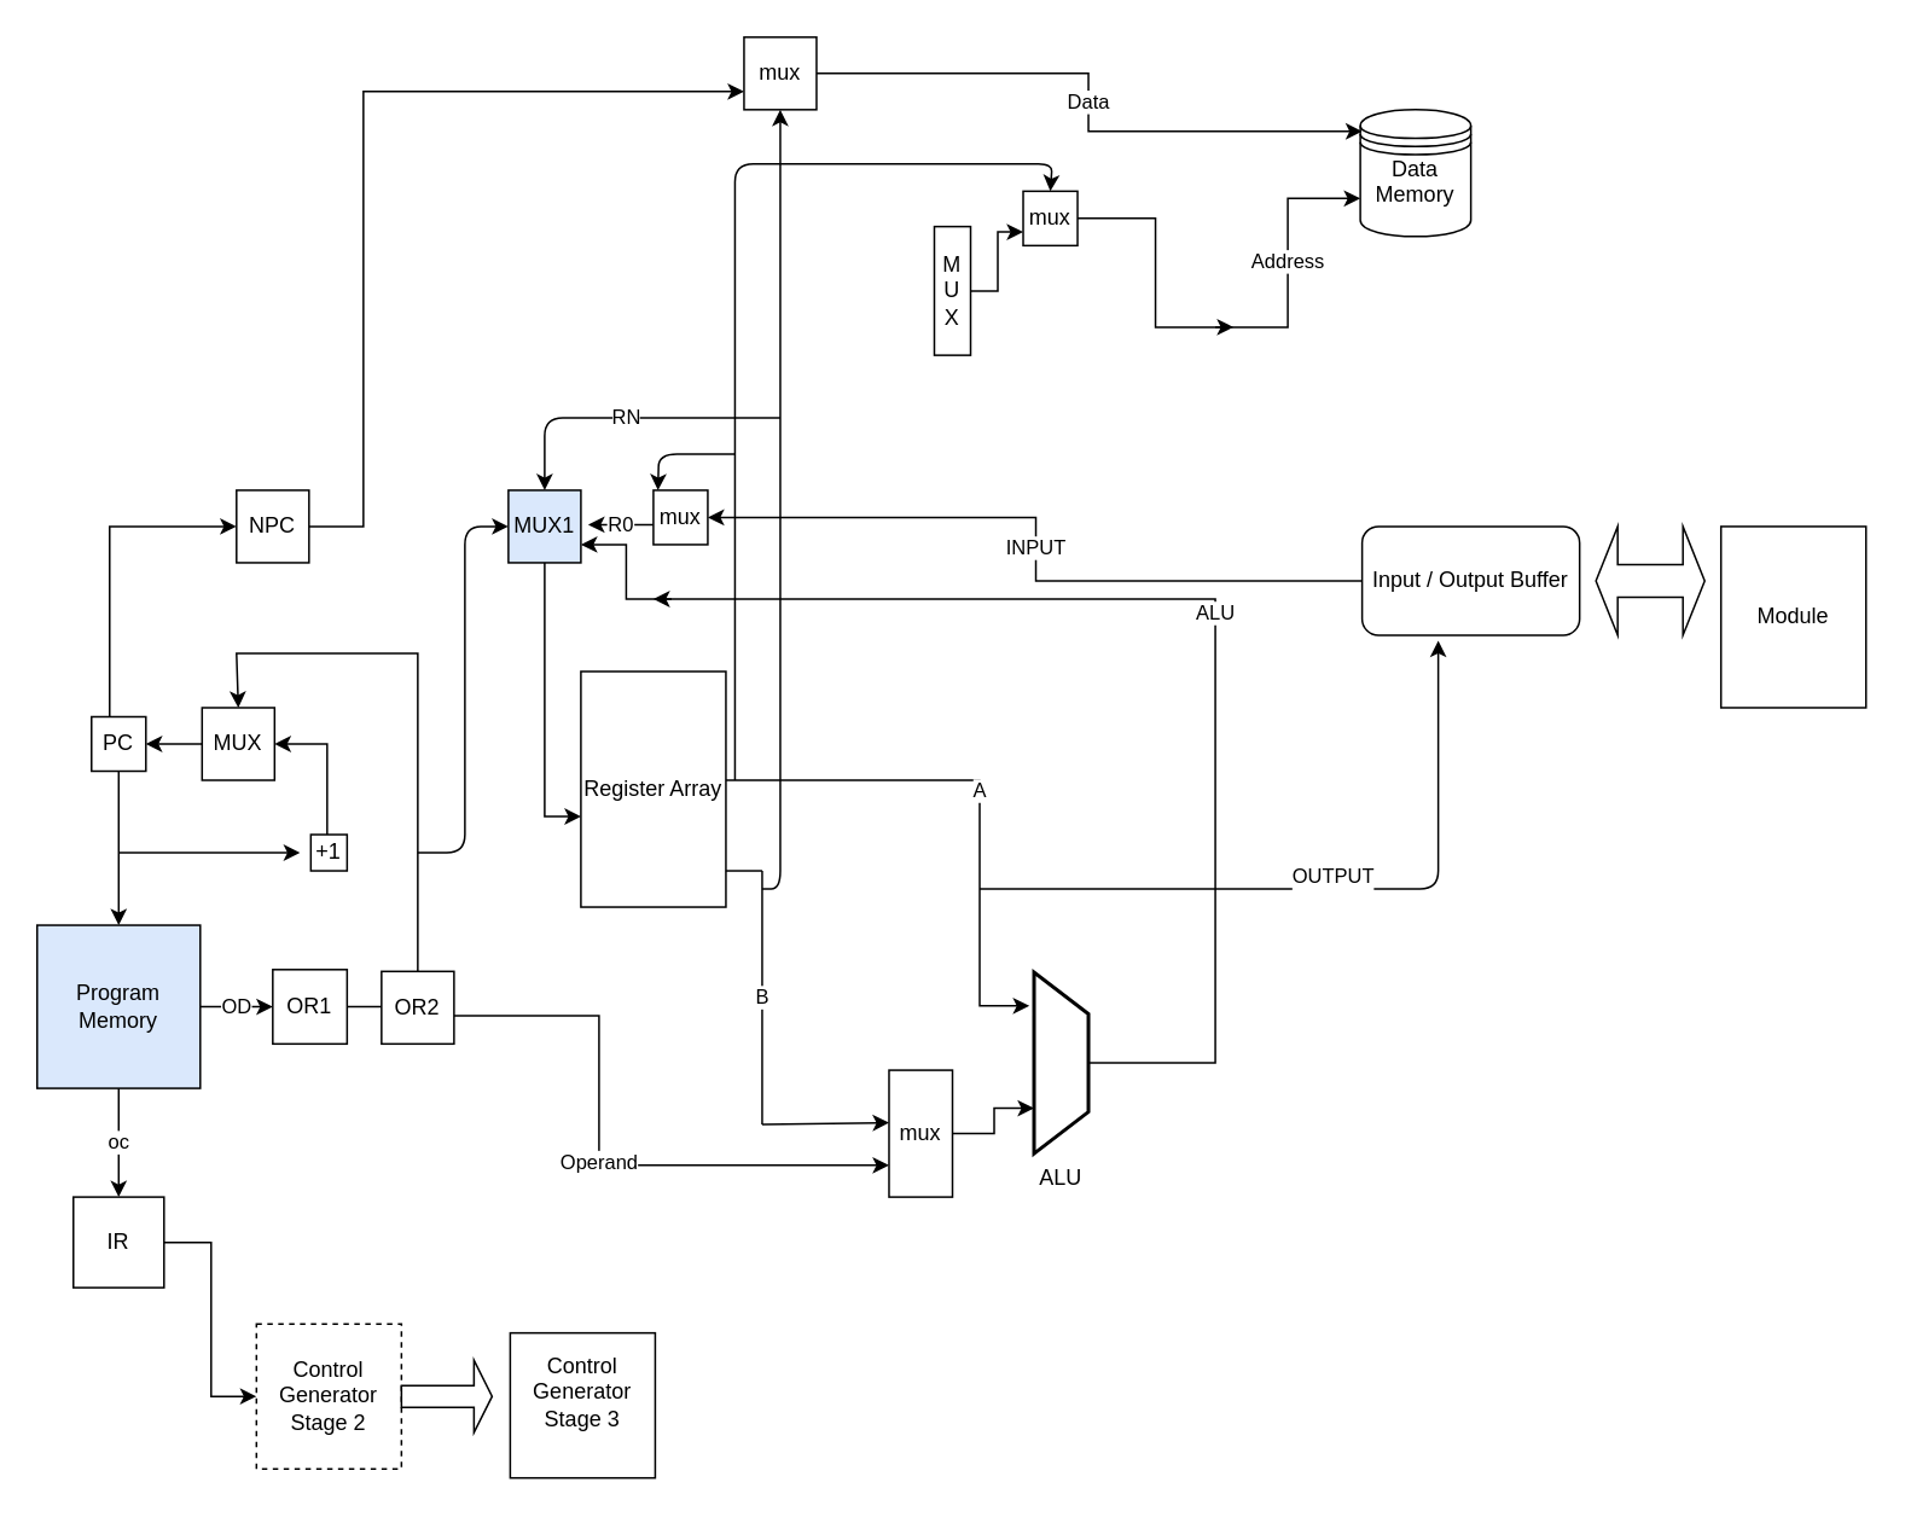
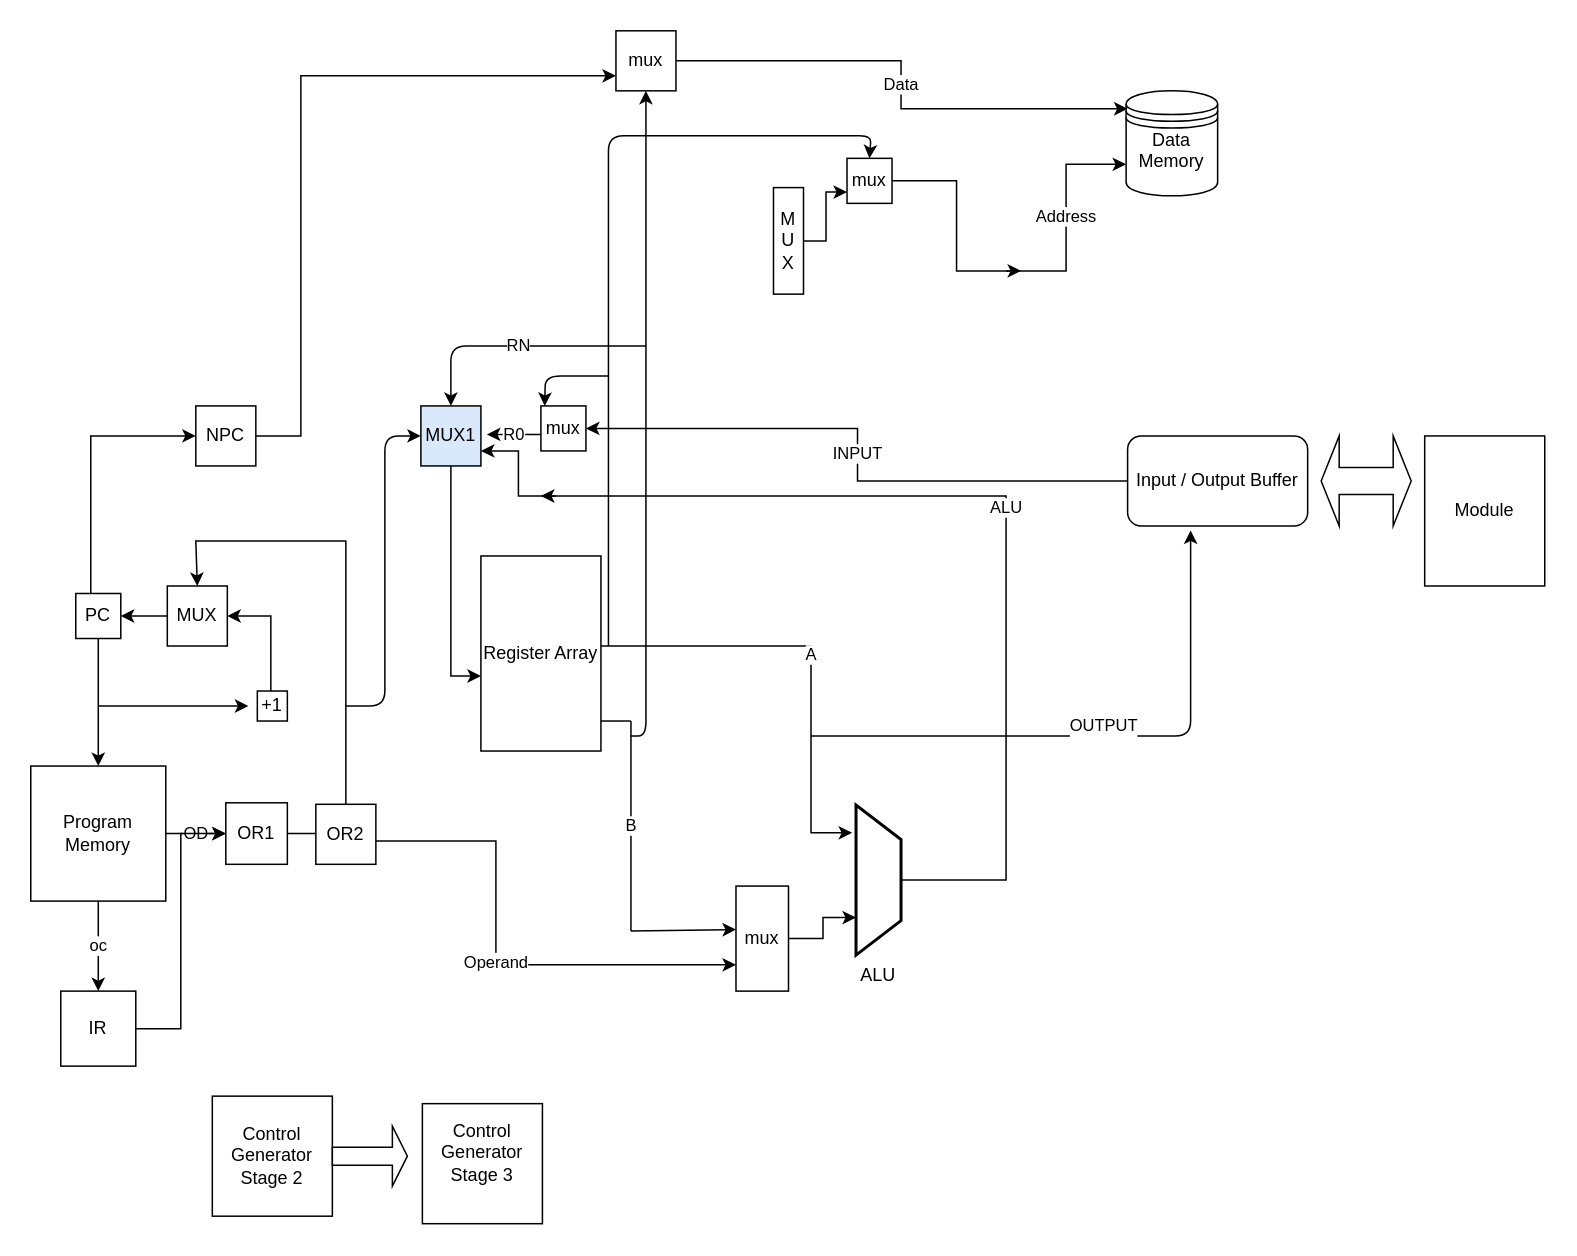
- <mxCell id="4" value="Program Memory" style="whiteSpace=wrap;html=1;aspect=fixed;fillColor=#dae8fc;" vertex="1" parent="1"><mxGeometry x="20" y="510" width="90" height="90" as="geometry" /></mxCell>
+ <mxCell id="4" value="Program Memory" style="whiteSpace=wrap;html=1;aspect=fixed;" vertex="1" parent="1"><mxGeometry x="20" y="510" width="90" height="90" as="geometry" /></mxCell>
- <mxCell id="5" style="edgeStyle=elbowEdgeStyle;rounded=0;orthogonalLoop=1;jettySize=auto;html=1;" edge="1" parent="1" source="6" target="47"><mxGeometry relative="1" as="geometry" /></mxCell>
+ <mxCell id="5" style="edgeStyle=elbowEdgeStyle;rounded=0;orthogonalLoop=1;jettySize=auto;html=1;" edge="1" parent="1" source="6" target="8"><mxGeometry relative="1" as="geometry" /></mxCell>
- <mxCell id="47" value="&lt;div&gt;Control Generator&lt;/div&gt;&lt;div&gt;Stage 2 &lt;br&gt;&lt;/div&gt;" style="whiteSpace=wrap;html=1;aspect=fixed;dashed=1;" vertex="1" parent="1"><mxGeometry x="141" y="730" width="80" height="80" as="geometry" /></mxCell>
+ <mxCell id="47" value="&lt;div&gt;Control Generator&lt;/div&gt;&lt;div&gt;Stage 2 &lt;br&gt;&lt;/div&gt;" style="whiteSpace=wrap;html=1;aspect=fixed;" vertex="1" parent="1"><mxGeometry x="141" y="730" width="80" height="80" as="geometry" /></mxCell>
